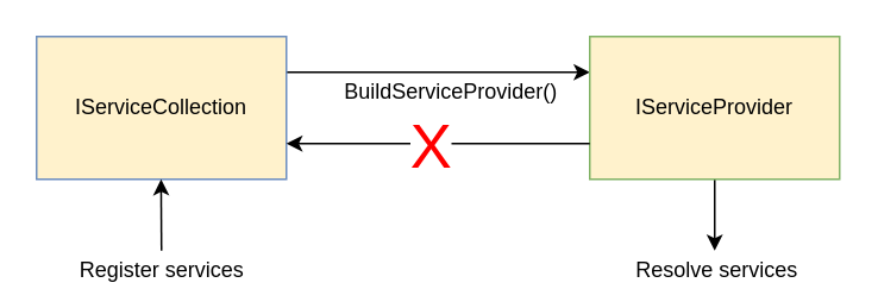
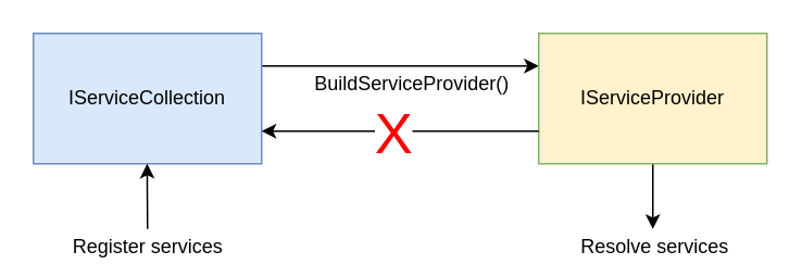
- <mxCell id="4" value="IServiceCollection" style="rounded=0;whiteSpace=wrap;html=1;fillColor=#fff2cc;strokeColor=#6c8ebf;" vertex="1" parent="1"><mxGeometry x="20" y="20" width="140" height="80" as="geometry" /></mxCell>
+ <mxCell id="4" value="IServiceCollection" style="rounded=0;whiteSpace=wrap;html=1;fillColor=#dae8fc;strokeColor=#6c8ebf;" vertex="1" parent="1"><mxGeometry x="20" y="20" width="140" height="80" as="geometry" /></mxCell>
